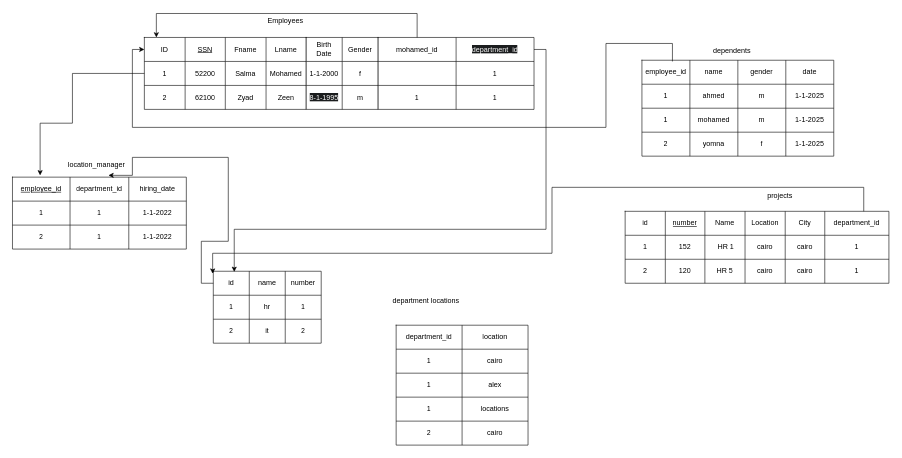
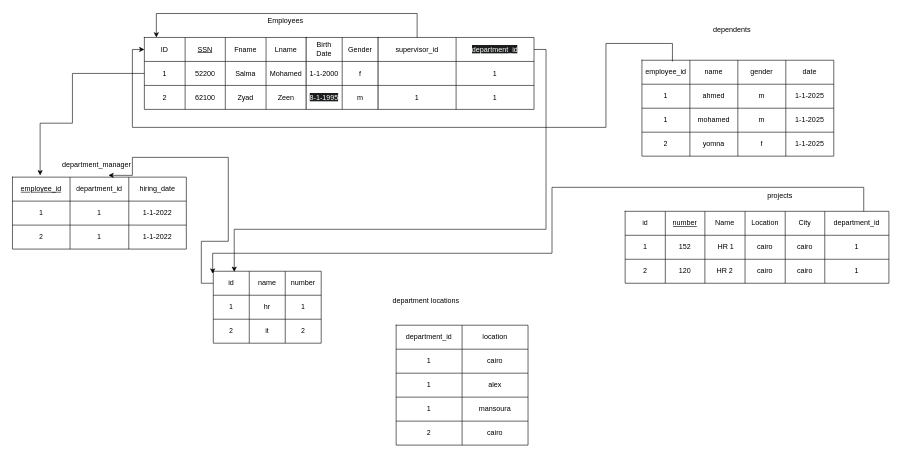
- <mxCell id="30" value="mohamed_id" style="shape=partialRectangle;html=1;whiteSpace=wrap;connectable=0;strokeColor=inherit;overflow=hidden;fillColor=none;top=0;left=0;bottom=0;right=0;pointerEvents=1;" vertex="1" parent="29"><mxGeometry width="130" height="40" as="geometry"><mxRectangle width="130" height="40" as="alternateBounds" /></mxGeometry></mxCell>
+ <mxCell id="30" value="supervisor_id" style="shape=partialRectangle;html=1;whiteSpace=wrap;connectable=0;strokeColor=inherit;overflow=hidden;fillColor=none;top=0;left=0;bottom=0;right=0;pointerEvents=1;" vertex="1" parent="29"><mxGeometry width="130" height="40" as="geometry"><mxRectangle width="130" height="40" as="alternateBounds" /></mxGeometry></mxCell>
- <mxCell id="40" value="&lt;span style=&quot;text-wrap-mode: wrap;&quot;&gt;dependents&lt;/span&gt;" style="text;html=1;align=center;verticalAlign=middle;resizable=0;points=[];autosize=1;strokeColor=none;fillColor=none;" vertex="1" parent="1"><mxGeometry x="1175" y="70" width="90" height="30" as="geometry" /></mxCell>
+ <mxCell id="40" value="&lt;span style=&quot;text-wrap-mode: wrap;&quot;&gt;dependents&lt;/span&gt;" style="text;html=1;align=center;verticalAlign=middle;resizable=0;points=[];autosize=1;strokeColor=none;fillColor=none;" vertex="1" parent="1"><mxGeometry x="1175" y="35" width="90" height="30" as="geometry" /></mxCell>
- <mxCell id="114" value="location_manager" style="text;html=1;align=center;verticalAlign=middle;resizable=0;points=[];autosize=1;strokeColor=none;fillColor=none;" vertex="1" parent="1"><mxGeometry x="90" y="260" width="140" height="30" as="geometry" /></mxCell>
+ <mxCell id="114" value="department_manager" style="text;html=1;align=center;verticalAlign=middle;resizable=0;points=[];autosize=1;strokeColor=none;fillColor=none;" vertex="1" parent="1"><mxGeometry x="90" y="260" width="140" height="30" as="geometry" /></mxCell>
- <mxCell id="95" value="HR 5" style="shape=partialRectangle;html=1;whiteSpace=wrap;connectable=0;strokeColor=inherit;overflow=hidden;fillColor=none;top=0;left=0;bottom=0;right=0;pointerEvents=1;" vertex="1" parent="92"><mxGeometry x="133" width="67" height="40" as="geometry"><mxRectangle width="67" height="40" as="alternateBounds" /></mxGeometry></mxCell>
+ <mxCell id="95" value="HR 2" style="shape=partialRectangle;html=1;whiteSpace=wrap;connectable=0;strokeColor=inherit;overflow=hidden;fillColor=none;top=0;left=0;bottom=0;right=0;pointerEvents=1;" vertex="1" parent="92"><mxGeometry x="133" width="67" height="40" as="geometry"><mxRectangle width="67" height="40" as="alternateBounds" /></mxGeometry></mxCell>
- <mxCell id="130" value="locations" style="shape=partialRectangle;html=1;whiteSpace=wrap;connectable=0;strokeColor=inherit;overflow=hidden;fillColor=none;top=0;left=0;bottom=0;right=0;pointerEvents=1;" vertex="1" parent="128"><mxGeometry x="110" width="110" height="40" as="geometry"><mxRectangle width="110" height="40" as="alternateBounds" /></mxGeometry></mxCell>
+ <mxCell id="130" value="mansoura" style="shape=partialRectangle;html=1;whiteSpace=wrap;connectable=0;strokeColor=inherit;overflow=hidden;fillColor=none;top=0;left=0;bottom=0;right=0;pointerEvents=1;" vertex="1" parent="128"><mxGeometry x="110" width="110" height="40" as="geometry"><mxRectangle width="110" height="40" as="alternateBounds" /></mxGeometry></mxCell>
